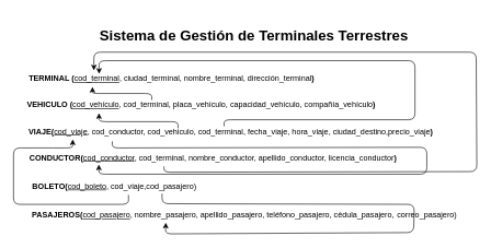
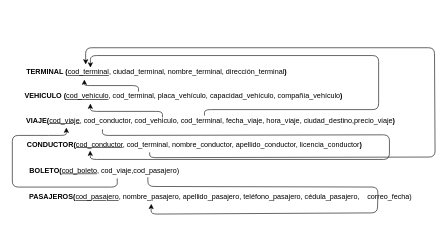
- <mxCell id="7" value="&lt;h2&gt;&lt;b&gt;&lt;font style=&quot;font-size: 22px;&quot;&gt;Sistema de Gestión de Terminales Terrestres&lt;/font&gt;&lt;/b&gt;&lt;/h2&gt;" style="text;html=1;align=center;verticalAlign=middle;resizable=0;points=[];autosize=1;strokeColor=none;fillColor=none;" parent="1" vertex="1"><mxGeometry x="140" y="20" width="490" height="70" as="geometry" /></mxCell>
- <mxCell id="16" value="correo_pasajero)" style="text;html=1;align=center;verticalAlign=middle;resizable=0;points=[];autosize=1;strokeColor=none;fillColor=none;" vertex="1" parent="1"><mxGeometry x="593" y="313" width="110" height="30" as="geometry" /></mxCell>
+ <mxCell id="16" value="correo_fecha)" style="text;html=1;align=center;verticalAlign=middle;resizable=0;points=[];autosize=1;strokeColor=none;fillColor=none;" vertex="1" parent="1"><mxGeometry x="593" y="313" width="110" height="30" as="geometry" /></mxCell>
